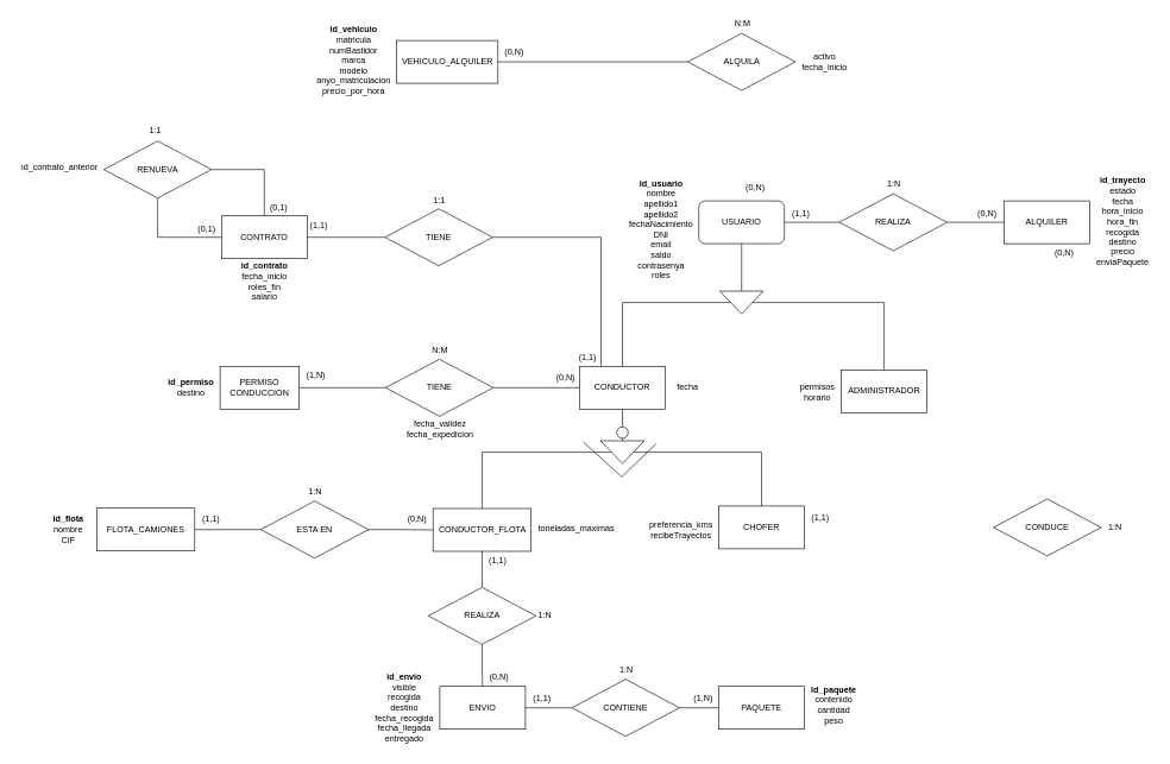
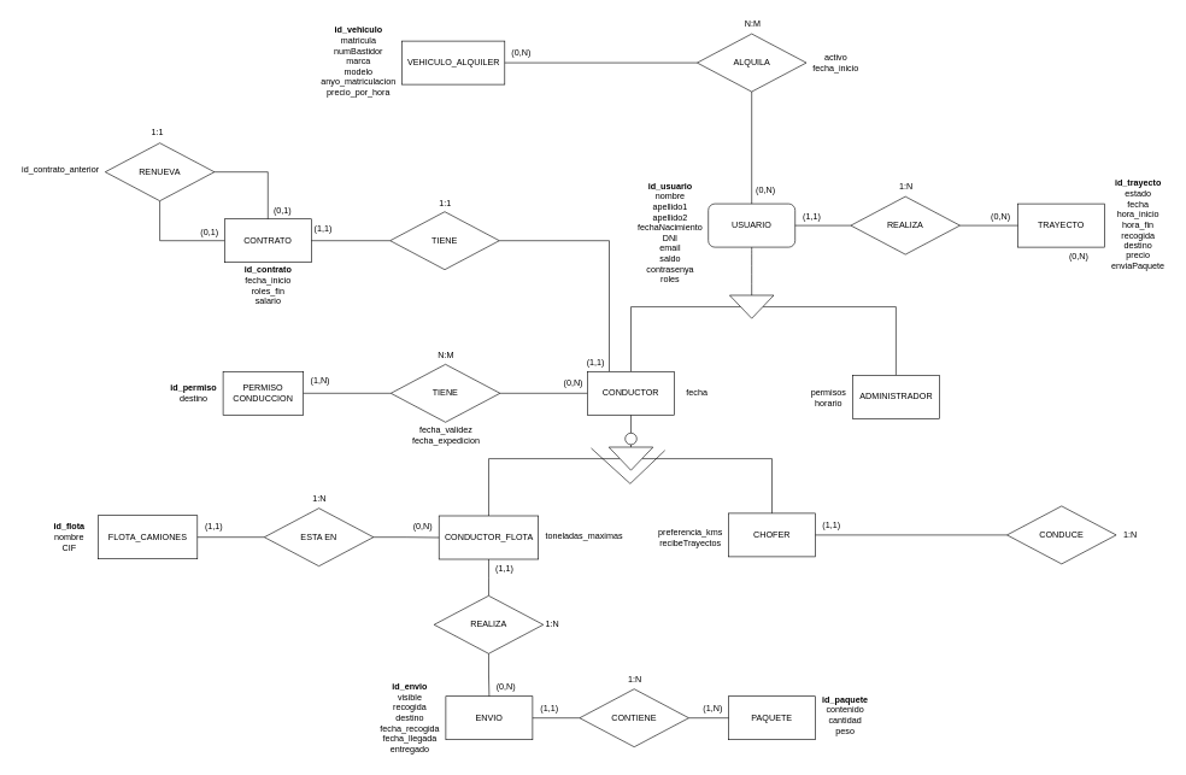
+ <mxCell id="78" style="edgeStyle=orthogonalEdgeStyle;rounded=0;orthogonalLoop=1;jettySize=auto;html=1;endArrow=none;endFill=0;" edge="1" parent="1" source="79" target="3"><mxGeometry relative="1" as="geometry" /></mxCell>
- <mxCell id="17" value="ALQUILER" style="rounded=0;whiteSpace=wrap;html=1;" vertex="1" parent="1"><mxGeometry x="1407" y="281" width="120" height="60" as="geometry" /></mxCell>
+ <mxCell id="17" value="TRAYECTO" style="rounded=0;whiteSpace=wrap;html=1;" vertex="1" parent="1"><mxGeometry x="1407" y="281" width="120" height="60" as="geometry" /></mxCell>
+ <mxCell id="72" style="edgeStyle=orthogonalEdgeStyle;rounded=0;orthogonalLoop=1;jettySize=auto;html=1;entryX=1;entryY=0.5;entryDx=0;entryDy=0;endArrow=none;endFill=0;" edge="1" parent="1" source="73" target="7"><mxGeometry relative="1" as="geometry" /></mxCell>
